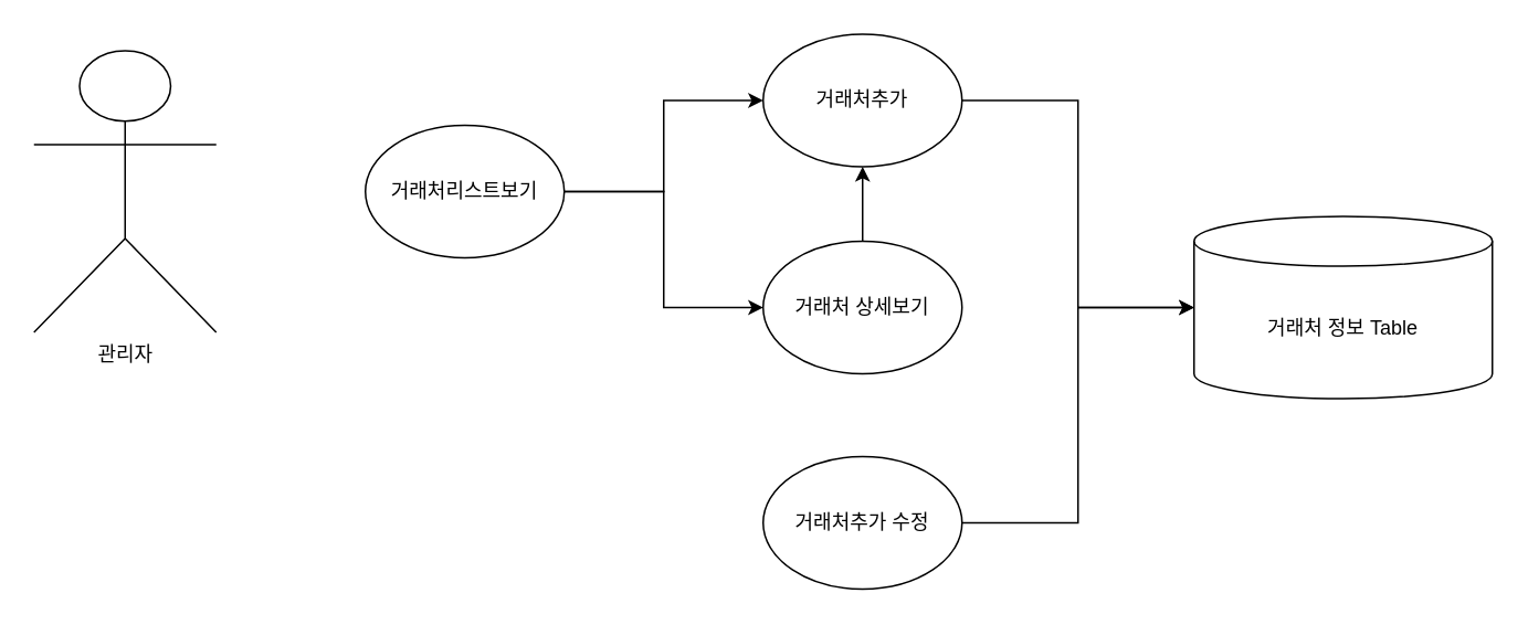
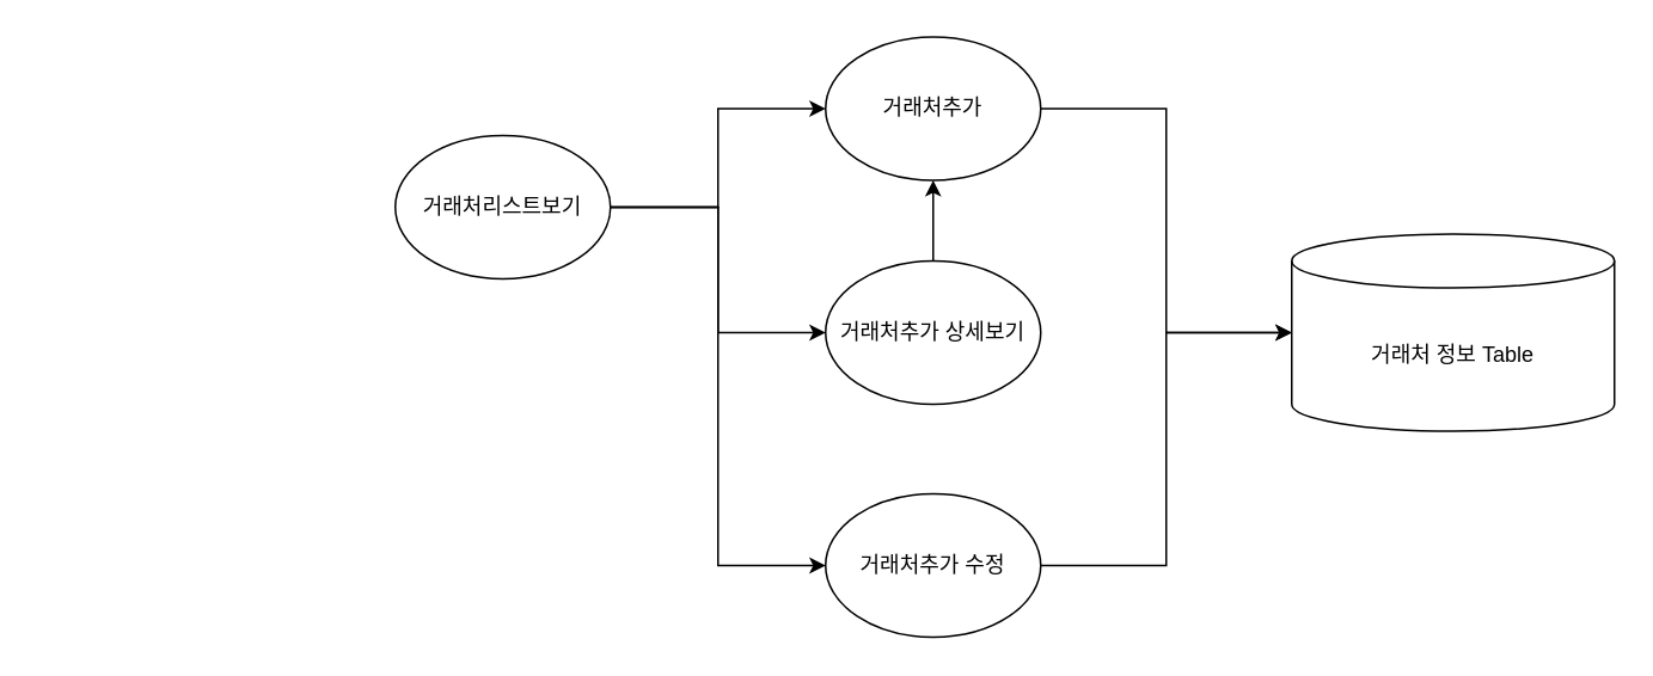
- <mxCell id="2" value="관리자" style="shape=umlActor;verticalLabelPosition=bottom;verticalAlign=top;html=1;outlineConnect=0;" vertex="1" parent="1"><mxGeometry x="20" y="30" width="110" height="170" as="geometry" /></mxCell>
- <mxCell id="10" value="거래처 상세보기" style="ellipse;whiteSpace=wrap;html=1;" vertex="1" parent="1"><mxGeometry x="460" y="145" width="120" height="80" as="geometry" /></mxCell>
+ <mxCell id="10" value="거래처추가 상세보기" style="ellipse;whiteSpace=wrap;html=1;" vertex="1" parent="1"><mxGeometry x="460" y="145" width="120" height="80" as="geometry" /></mxCell>
+ <mxCell id="5" style="edgeStyle=orthogonalEdgeStyle;rounded=0;orthogonalLoop=1;jettySize=auto;html=1;entryX=0;entryY=0.5;entryDx=0;entryDy=0;" edge="1" parent="1" source="6" target="12"><mxGeometry relative="1" as="geometry" /></mxCell>
